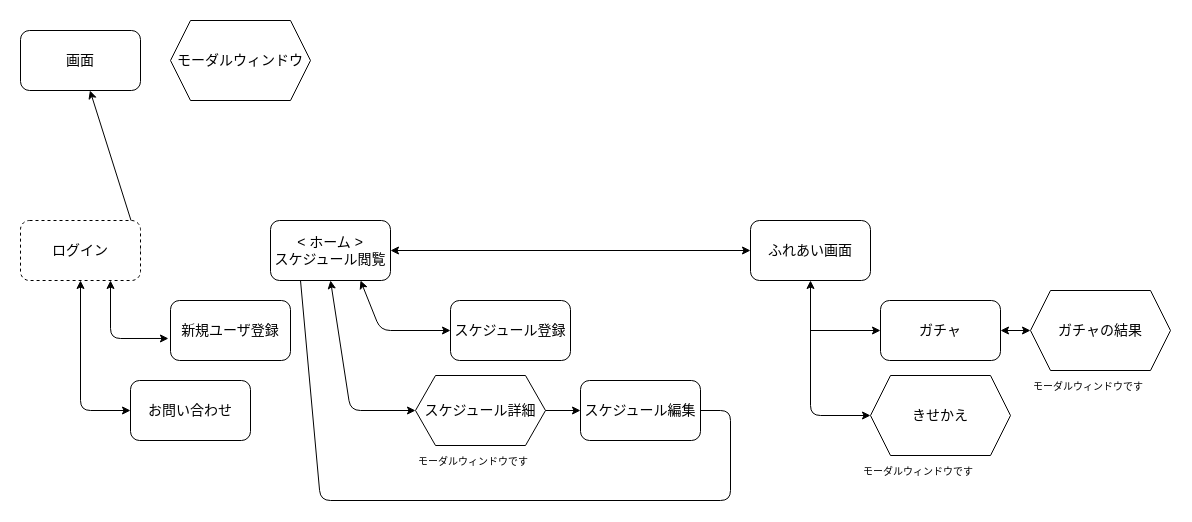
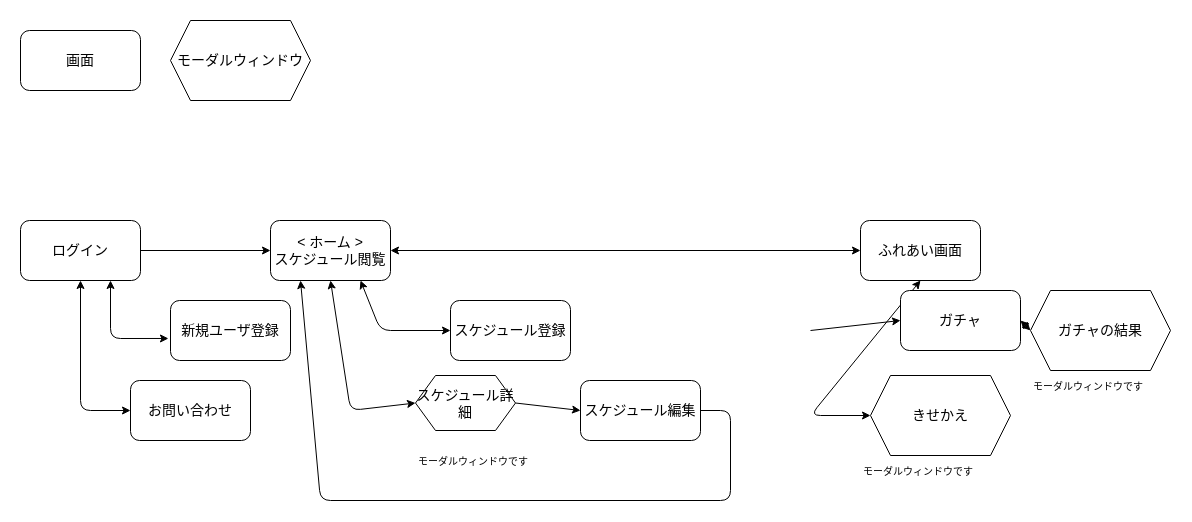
- <mxCell id="2" style="edgeStyle=none;html=1;exitX=1;exitY=0.5;exitDx=0;exitDy=0;fontSize=14;startArrow=none;startFill=0;endArrow=classic;endFill=1;" parent="1" source="5" target="6" edge="1"><mxGeometry relative="1" as="geometry" /></mxCell>
+ <mxCell id="2" style="edgeStyle=none;html=1;exitX=1;exitY=0.5;exitDx=0;exitDy=0;entryX=0;entryY=0.5;entryDx=0;entryDy=0;fontSize=14;startArrow=none;startFill=0;endArrow=classic;endFill=1;" parent="1" source="5" target="10" edge="1"><mxGeometry relative="1" as="geometry" /></mxCell>
- <mxCell id="5" value="&lt;font style=&quot;font-size: 14px;&quot;&gt;ログイン&lt;br&gt;&lt;/font&gt;" style="rounded=1;whiteSpace=wrap;html=1;fontSize=14;dashed=1;" parent="1" vertex="1"><mxGeometry x="20" y="220" width="120" height="60" as="geometry" /></mxCell>
+ <mxCell id="5" value="&lt;font style=&quot;font-size: 14px;&quot;&gt;ログイン&lt;br&gt;&lt;/font&gt;" style="rounded=1;whiteSpace=wrap;html=1;fontSize=14;" parent="1" vertex="1"><mxGeometry x="20" y="220" width="120" height="60" as="geometry" /></mxCell>
- <mxCell id="16" value="ふれあい画面" style="rounded=1;whiteSpace=wrap;html=1;fontSize=14;" parent="1" vertex="1"><mxGeometry x="750" y="220" width="120" height="60" as="geometry" /></mxCell>
+ <mxCell id="16" value="ふれあい画面" style="rounded=1;whiteSpace=wrap;html=1;fontSize=14;" parent="1" vertex="1"><mxGeometry x="860" y="220" width="120" height="60" as="geometry" /></mxCell>
- <mxCell id="11" style="edgeStyle=none;html=1;exitX=1;exitY=0.5;exitDx=0;exitDy=0;entryX=0.25;entryY=1;entryDx=0;entryDy=0;fontSize=14;startArrow=none;startFill=0;endArrow=none;endFill=1;" parent="1" source="12" target="10" edge="1"><mxGeometry relative="1" as="geometry"><Array as="points"><mxPoint x="730" y="410" /><mxPoint x="730" y="500" /><mxPoint x="320" y="500" /></Array></mxGeometry></mxCell>
+ <mxCell id="11" style="edgeStyle=none;html=1;exitX=1;exitY=0.5;exitDx=0;exitDy=0;entryX=0.25;entryY=1;entryDx=0;entryDy=0;fontSize=14;startArrow=none;startFill=0;endArrow=classic;endFill=1;" parent="1" source="12" target="10" edge="1"><mxGeometry relative="1" as="geometry"><Array as="points"><mxPoint x="730" y="410" /><mxPoint x="730" y="500" /><mxPoint x="320" y="500" /></Array></mxGeometry></mxCell>
- <mxCell id="20" value="&lt;span style=&quot;font-size: 14px;&quot;&gt;ガチャ&lt;/span&gt;" style="rounded=1;whiteSpace=wrap;html=1;fontSize=14;" parent="1" vertex="1"><mxGeometry x="880" y="300" width="120" height="60" as="geometry" /></mxCell>
+ <mxCell id="20" value="&lt;span style=&quot;font-size: 14px;&quot;&gt;ガチャ&lt;/span&gt;" style="rounded=1;whiteSpace=wrap;html=1;fontSize=14;" parent="1" vertex="1"><mxGeometry x="900" y="290" width="120" height="60" as="geometry" /></mxCell>
- <mxCell id="24" value="スケジュール詳細" style="shape=hexagon;perimeter=hexagonPerimeter2;whiteSpace=wrap;html=1;fixedSize=1;fontSize=14;" parent="1" vertex="1"><mxGeometry x="415" y="375" width="130" height="70" as="geometry" /></mxCell>
+ <mxCell id="24" value="スケジュール詳細" style="shape=hexagon;perimeter=hexagonPerimeter2;whiteSpace=wrap;html=1;fixedSize=1;fontSize=14;" parent="1" vertex="1"><mxGeometry x="415" y="375" width="100" height="55" as="geometry" /></mxCell>
